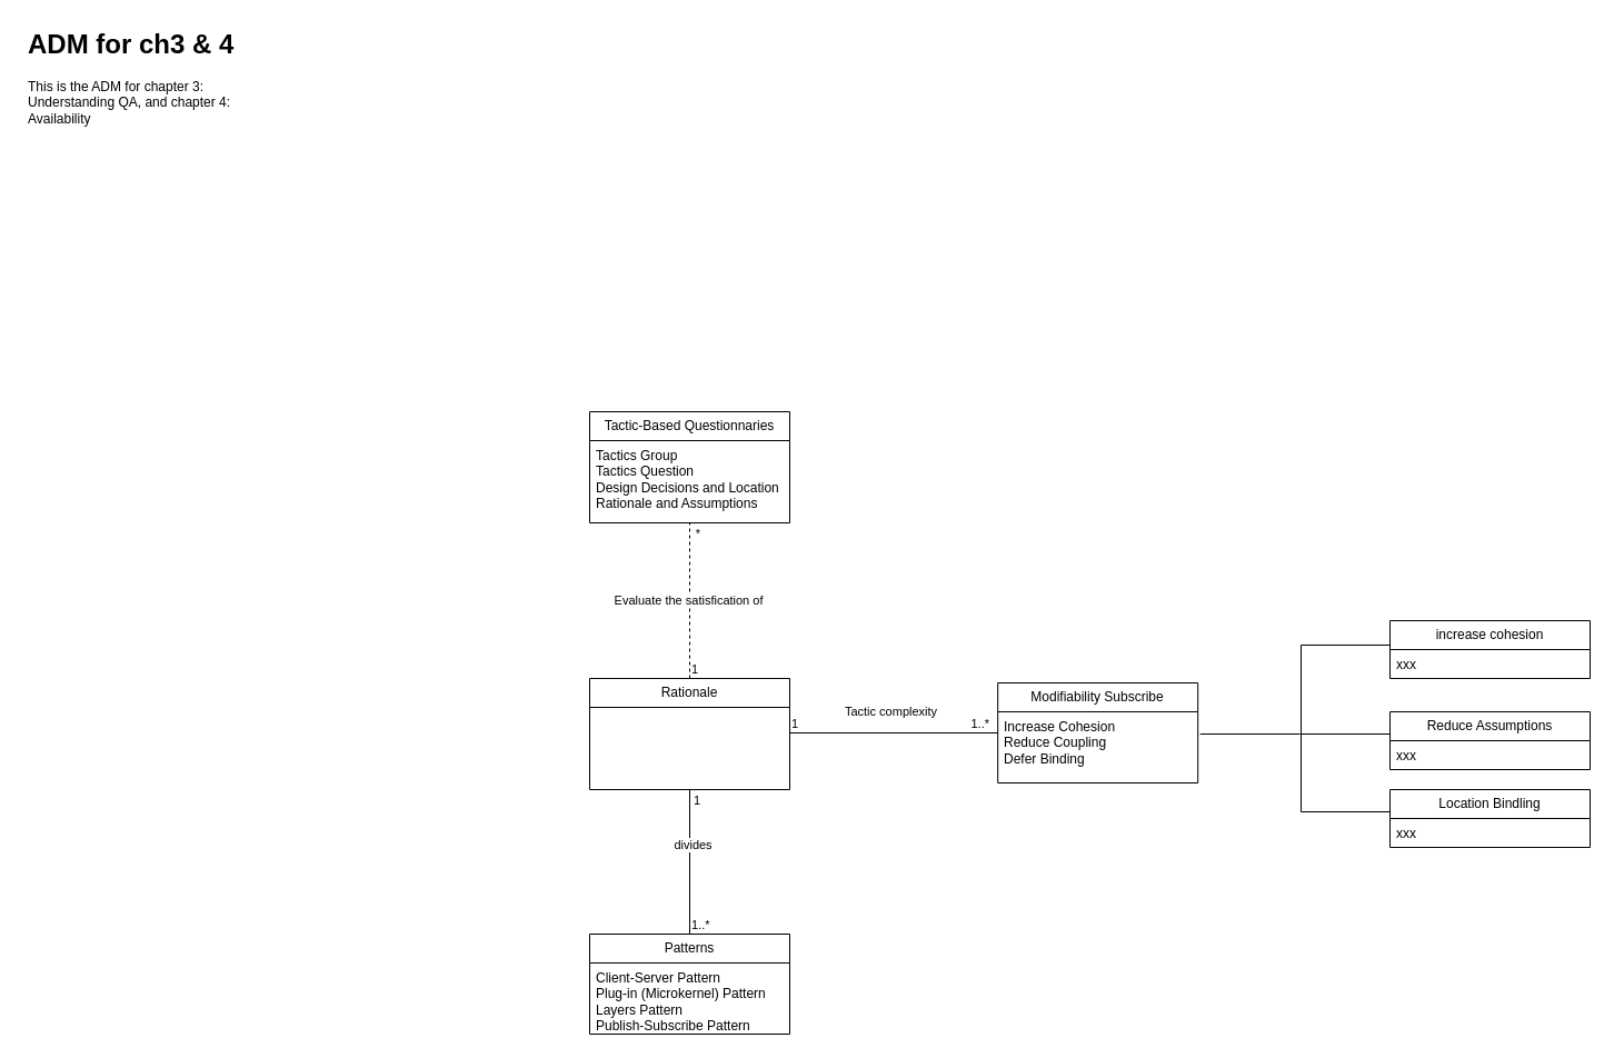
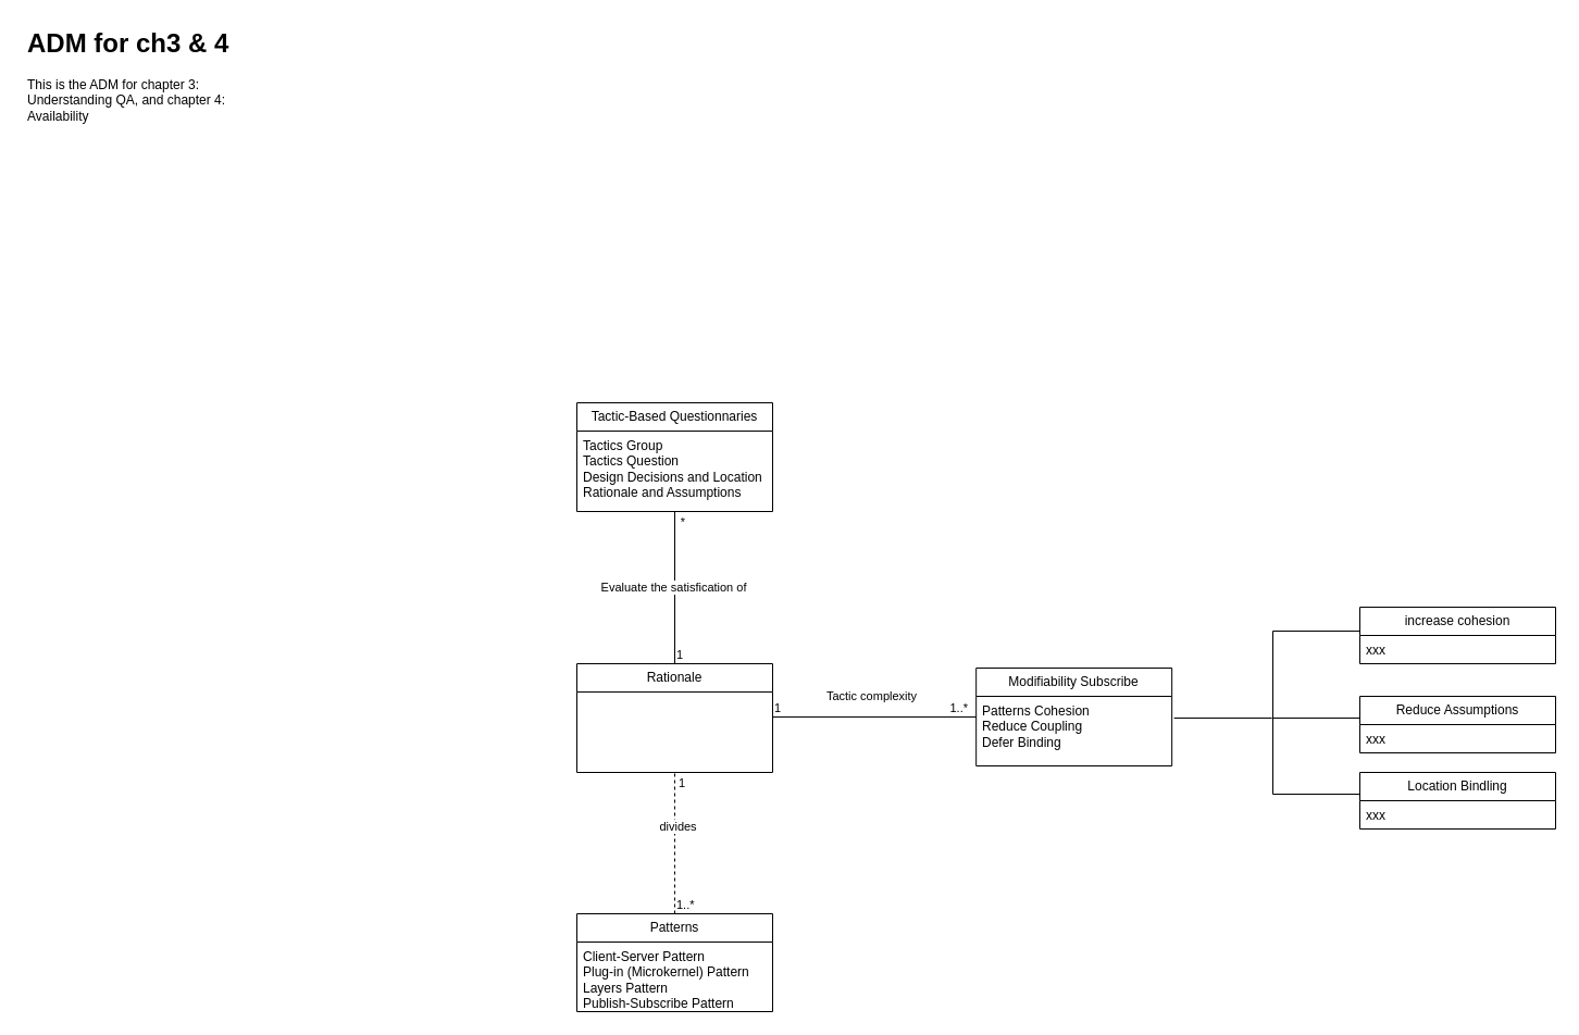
- <mxCell id="12" value="" style="endArrow=none;html=1;edgeStyle=orthogonalEdgeStyle;rounded=0;exitX=0.5;exitY=0;exitDx=0;exitDy=0;dashed=1;" parent="1" source="3" target="4" edge="1"><mxGeometry relative="1" as="geometry"><mxPoint x="610.08" y="520" as="sourcePoint" /><mxPoint x="770.08" y="520" as="targetPoint" /></mxGeometry></mxCell>
+ <mxCell id="12" value="" style="endArrow=none;html=1;edgeStyle=orthogonalEdgeStyle;rounded=0;exitX=0.5;exitY=0;exitDx=0;exitDy=0;" parent="1" source="3" target="4" edge="1"><mxGeometry relative="1" as="geometry"><mxPoint x="610.08" y="520" as="sourcePoint" /><mxPoint x="770.08" y="520" as="targetPoint" /></mxGeometry></mxCell>
- <mxCell id="17" value="Increase Cohesion&lt;br&gt;Reduce Coupling&lt;br&gt;Defer Binding" style="text;strokeColor=none;fillColor=none;align=left;verticalAlign=top;spacingLeft=4;spacingRight=4;overflow=hidden;rotatable=0;points=[[0,0.5],[1,0.5]];portConstraint=eastwest;whiteSpace=wrap;html=1;" parent="16" vertex="1"><mxGeometry y="26" width="180" height="64" as="geometry" /></mxCell>
+ <mxCell id="17" value="Patterns Cohesion&lt;br&gt;Reduce Coupling&lt;br&gt;Defer Binding" style="text;strokeColor=none;fillColor=none;align=left;verticalAlign=top;spacingLeft=4;spacingRight=4;overflow=hidden;rotatable=0;points=[[0,0.5],[1,0.5]];portConstraint=eastwest;whiteSpace=wrap;html=1;" parent="16" vertex="1"><mxGeometry y="26" width="180" height="64" as="geometry" /></mxCell>
- <mxCell id="8" value="" style="endArrow=none;html=1;edgeStyle=orthogonalEdgeStyle;rounded=0;exitX=0.5;exitY=0;exitDx=0;exitDy=0;" parent="1" source="6" target="3" edge="1"><mxGeometry relative="1" as="geometry"><mxPoint x="640.08" y="860" as="sourcePoint" /><mxPoint x="800.08" y="860" as="targetPoint" /></mxGeometry></mxCell>
+ <mxCell id="8" value="" style="endArrow=none;html=1;edgeStyle=orthogonalEdgeStyle;rounded=0;exitX=0.5;exitY=0;exitDx=0;exitDy=0;dashed=1;" parent="1" source="6" target="3" edge="1"><mxGeometry relative="1" as="geometry"><mxPoint x="640.08" y="860" as="sourcePoint" /><mxPoint x="800.08" y="860" as="targetPoint" /></mxGeometry></mxCell>
